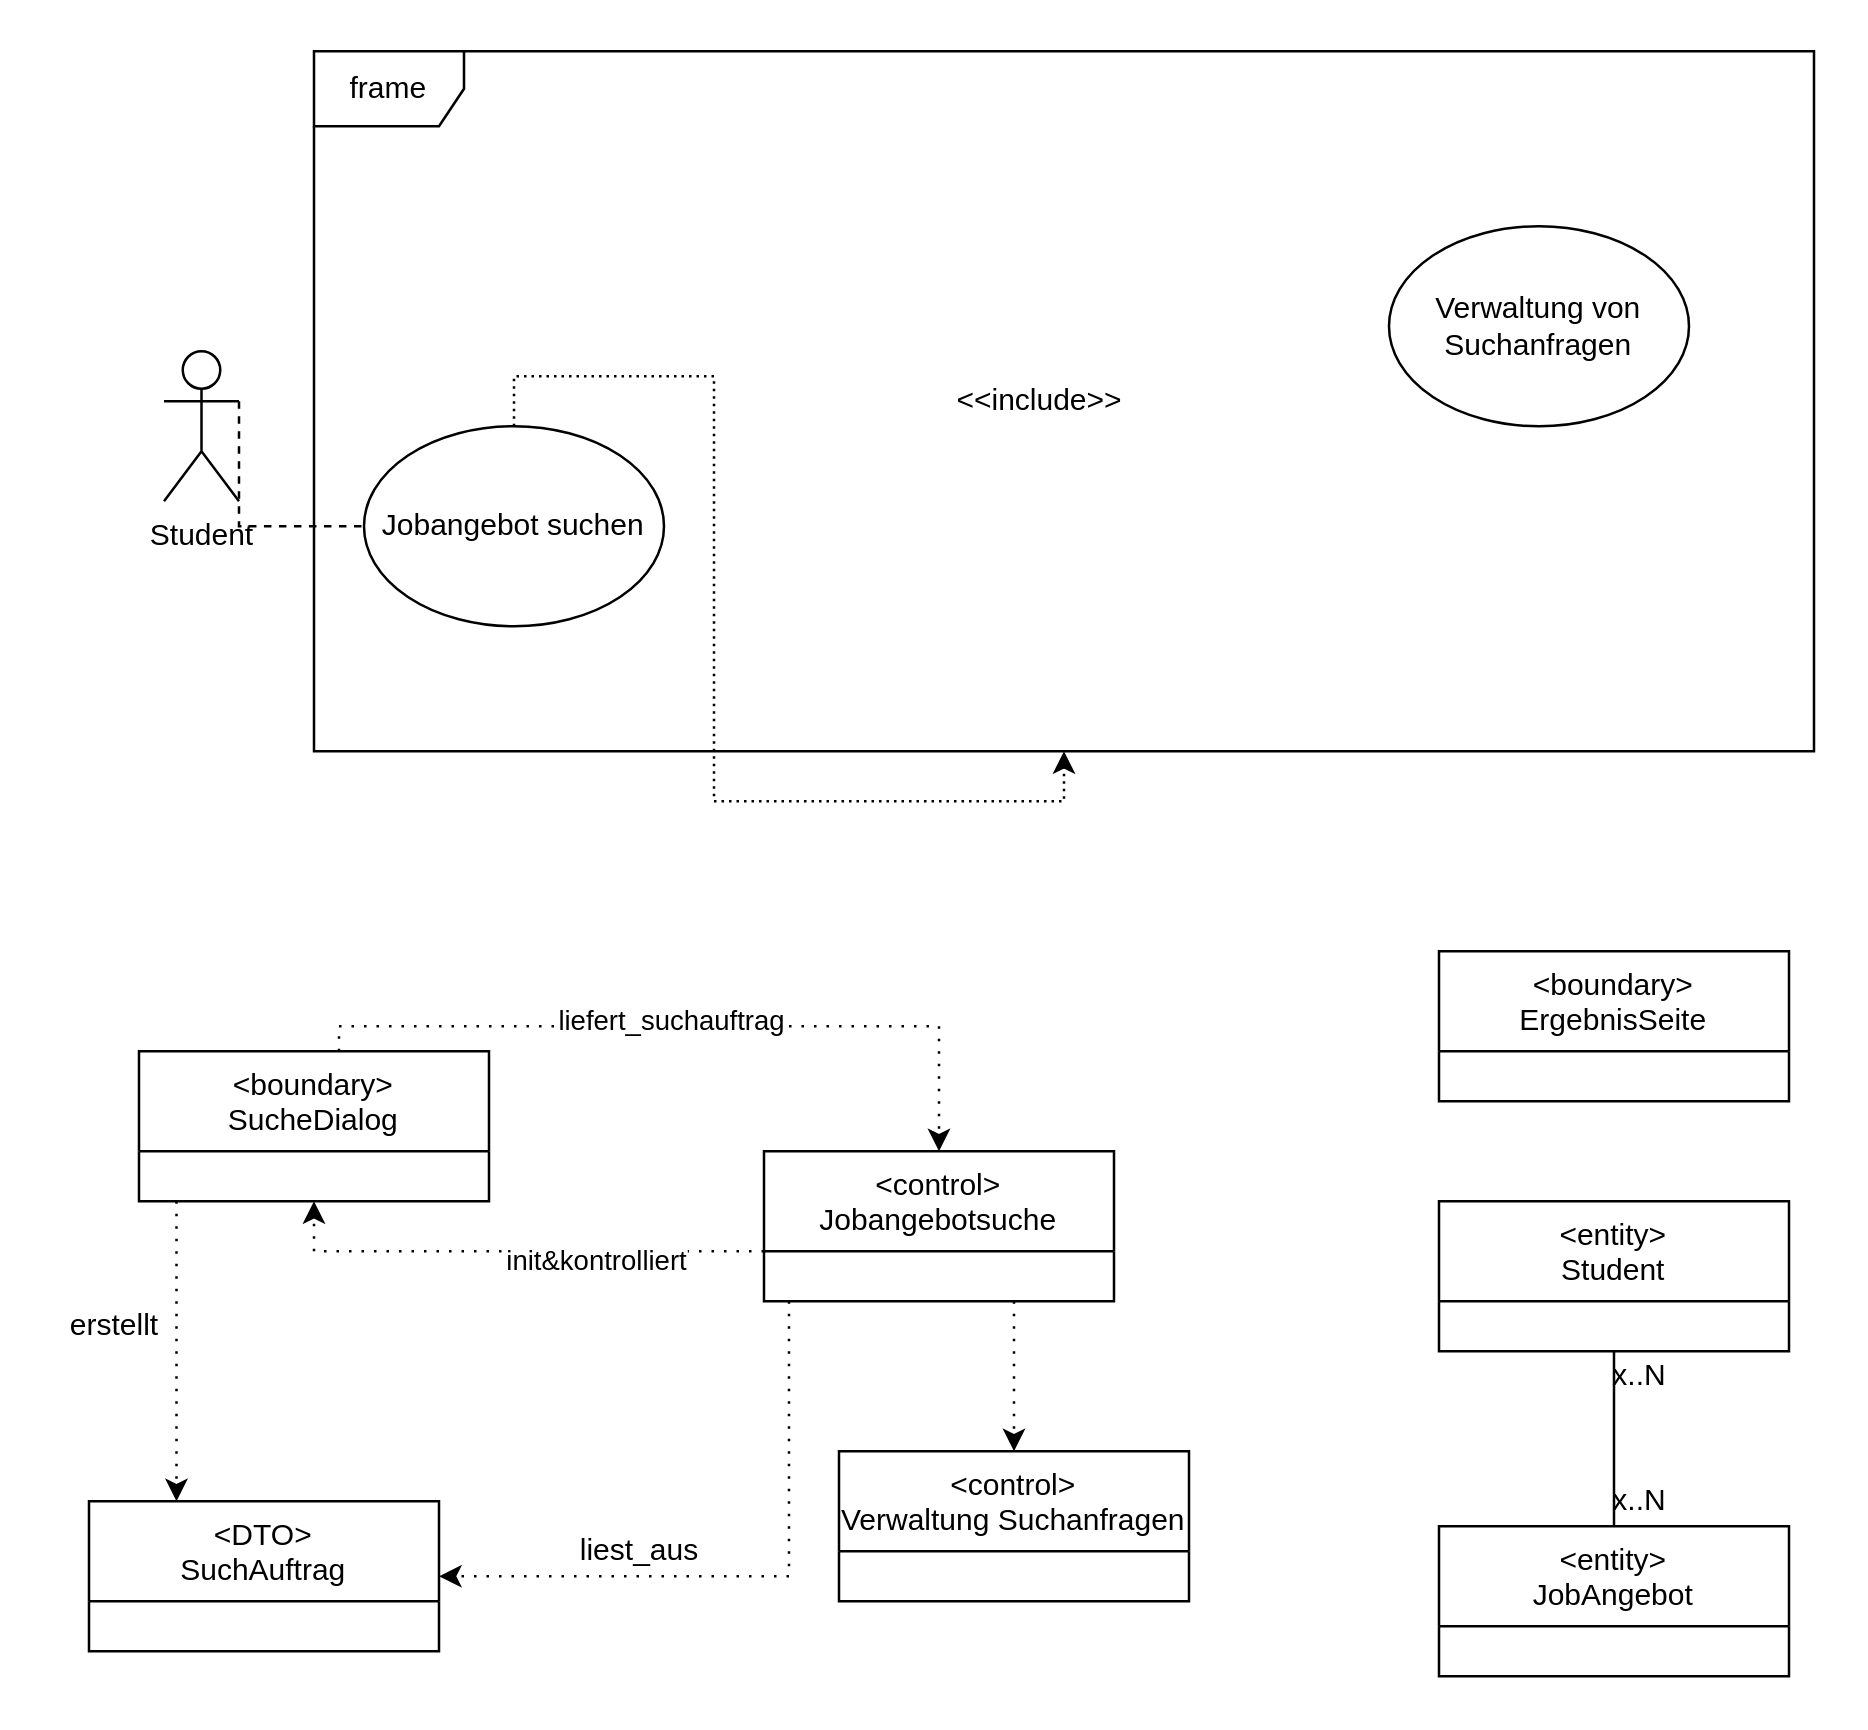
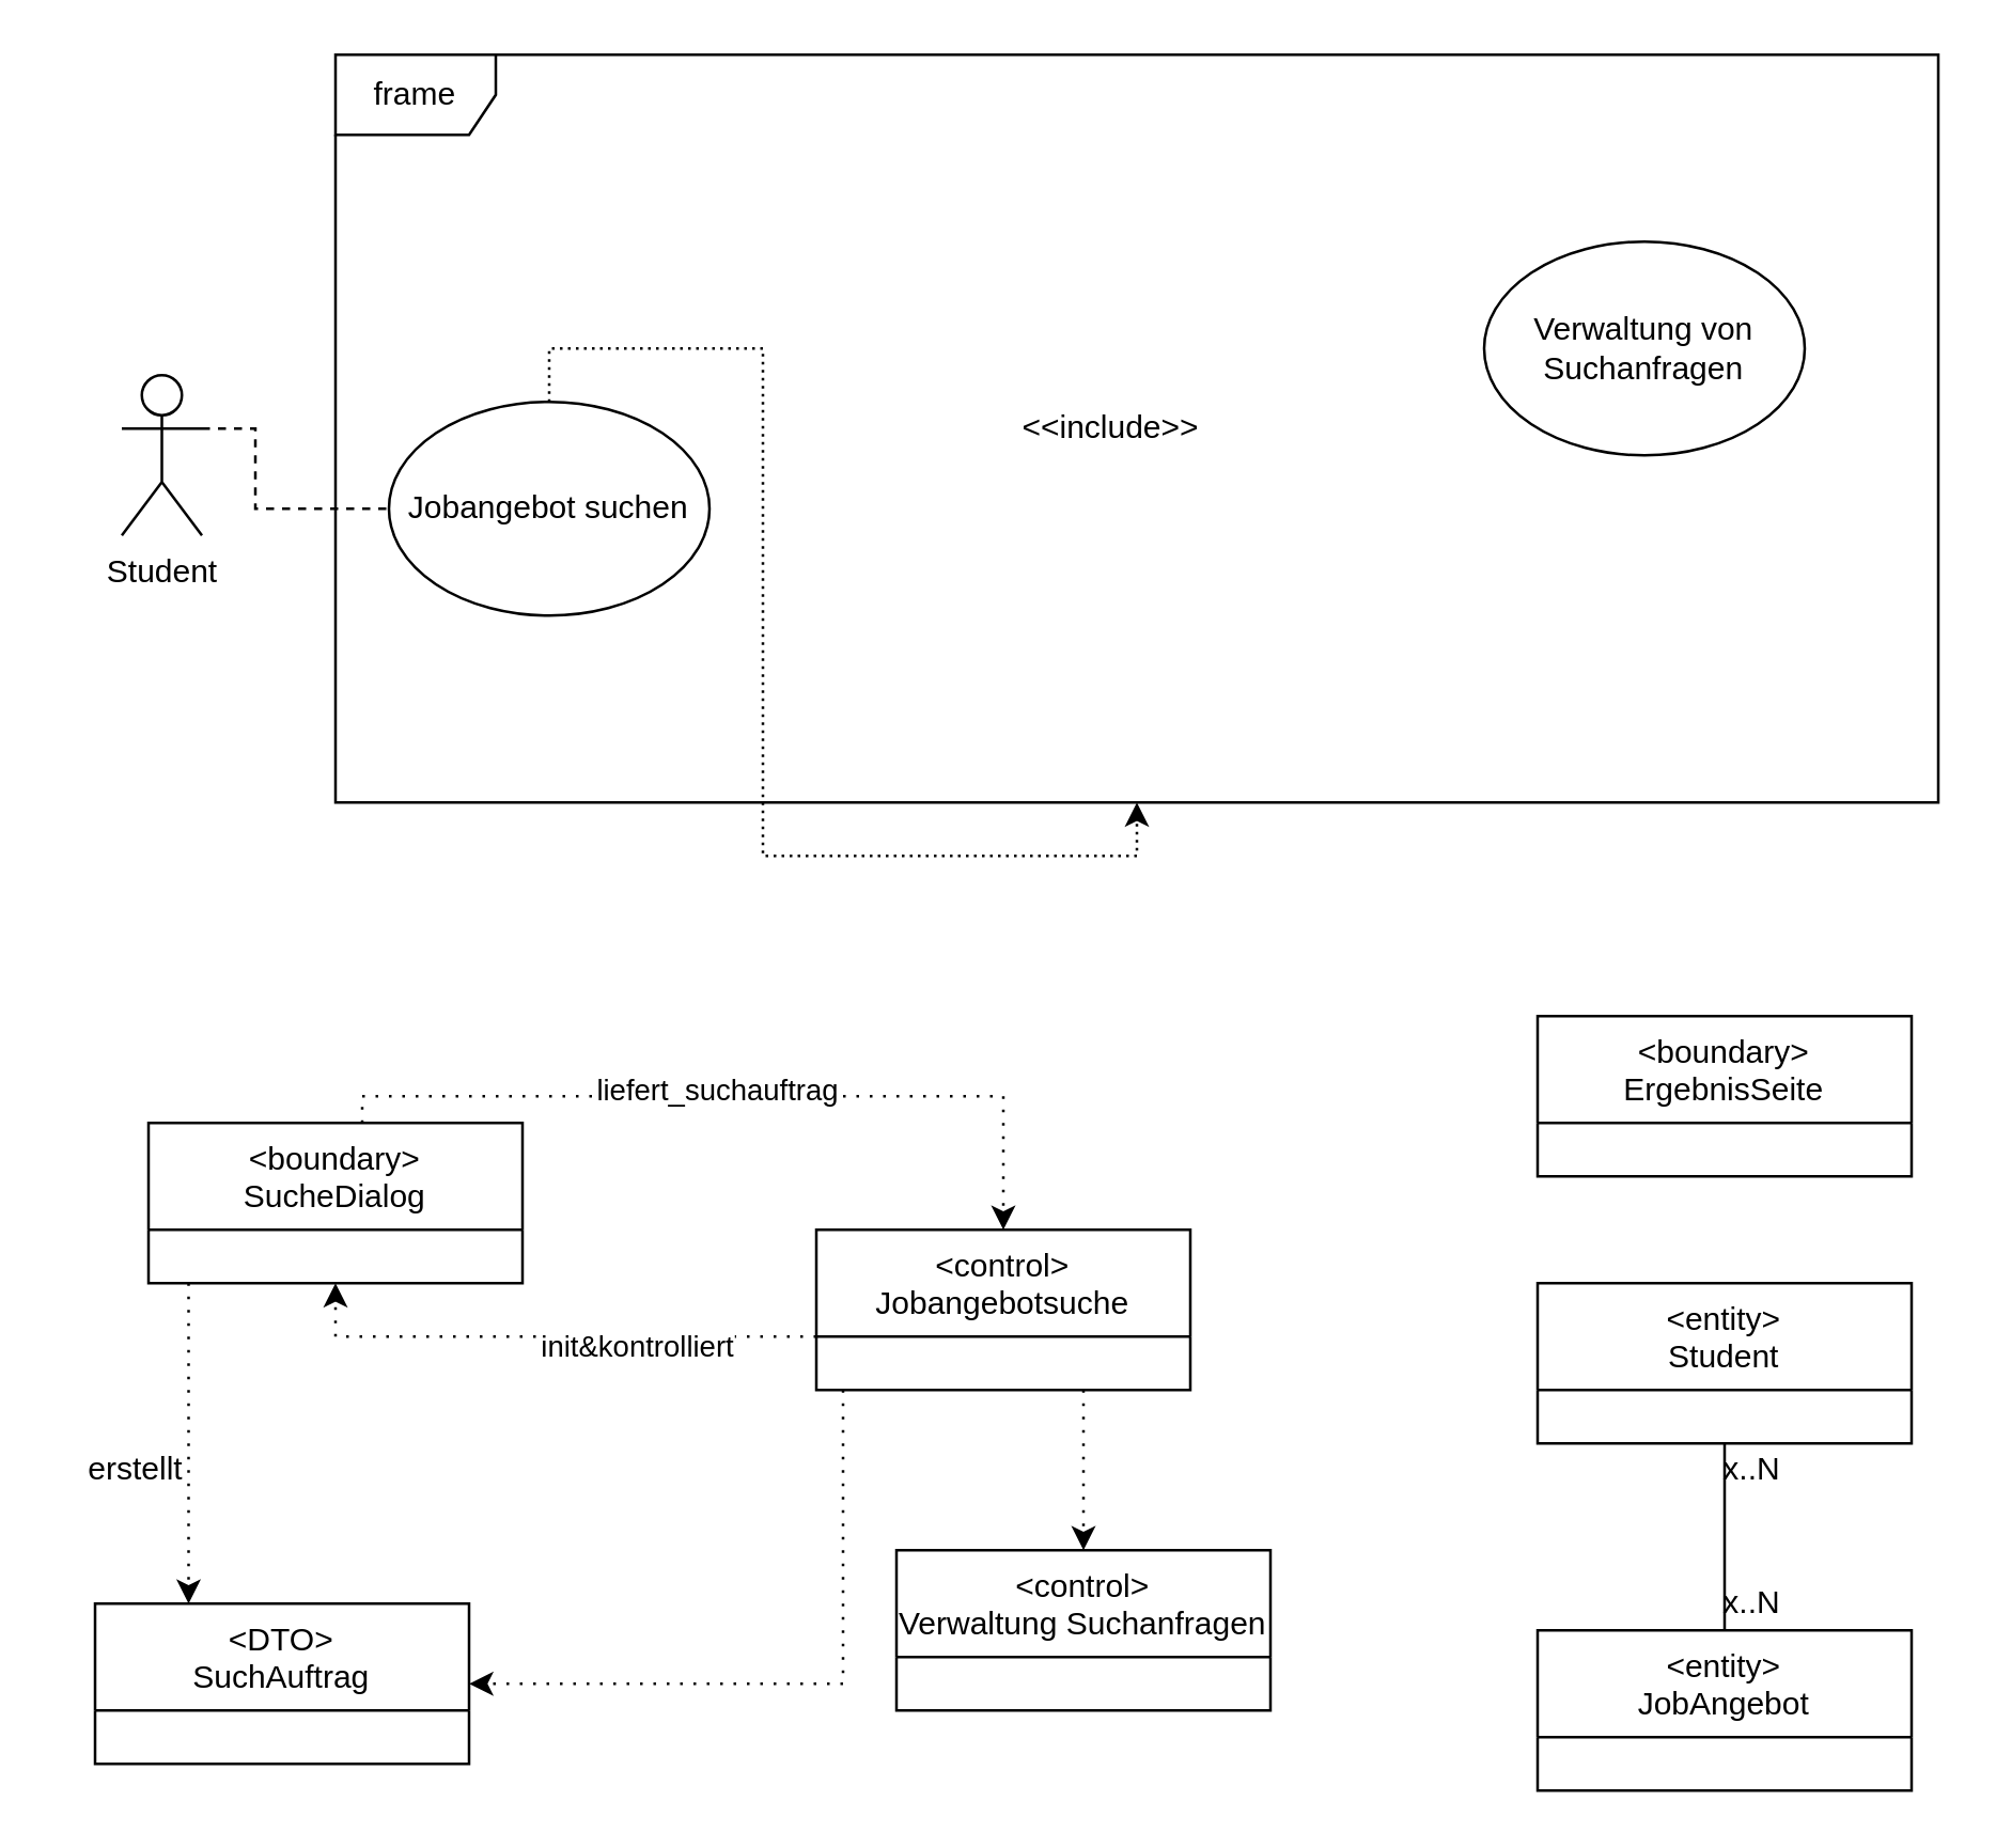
- <mxCell id="2" value="Student" style="shape=umlActor;verticalLabelPosition=bottom;verticalAlign=top;html=1;outlineConnect=0;" vertex="1" parent="1"><mxGeometry x="65" y="140" width="30" height="60" as="geometry" /></mxCell>
+ <mxCell id="2" value="Student" style="shape=umlActor;verticalLabelPosition=bottom;verticalAlign=top;html=1;outlineConnect=0;" vertex="1" parent="1"><mxGeometry x="45" y="140" width="30" height="60" as="geometry" /></mxCell>
- <mxCell id="24" value="Jobangebot suchen" style="ellipse;whiteSpace=wrap;html=1;" vertex="1" parent="1"><mxGeometry x="145" y="170" width="120" height="80" as="geometry" /></mxCell>
+ <mxCell id="24" value="Jobangebot suchen" style="ellipse;whiteSpace=wrap;html=1;" vertex="1" parent="1"><mxGeometry x="145" y="150" width="120" height="80" as="geometry" /></mxCell>
- <mxCell id="15" value="erstellt" style="text;html=1;align=center;verticalAlign=middle;resizable=0;points=[];autosize=1;" vertex="1" parent="1"><mxGeometry x="20" y="520" width="50" height="20" as="geometry" /></mxCell>
+ <mxCell id="15" value="erstellt" style="text;html=1;align=center;verticalAlign=middle;resizable=0;points=[];autosize=1;" vertex="1" parent="1"><mxGeometry x="25" y="540" width="50" height="20" as="geometry" /></mxCell>
- <mxCell id="16" value="liest_aus" style="text;html=1;align=center;verticalAlign=middle;resizable=0;points=[];autosize=1;" vertex="1" parent="1"><mxGeometry x="225" y="610" width="60" height="20" as="geometry" /></mxCell>
